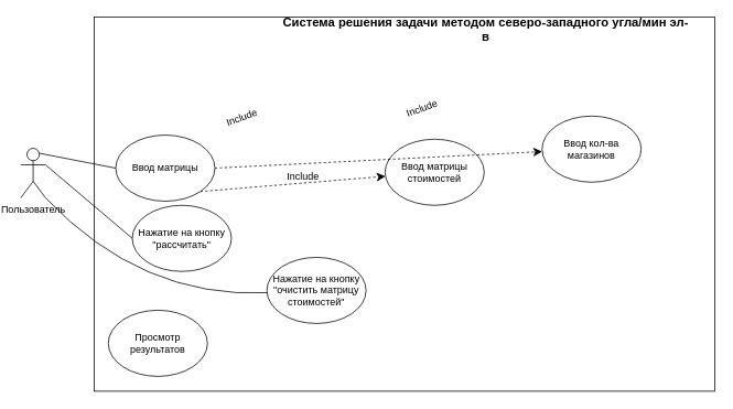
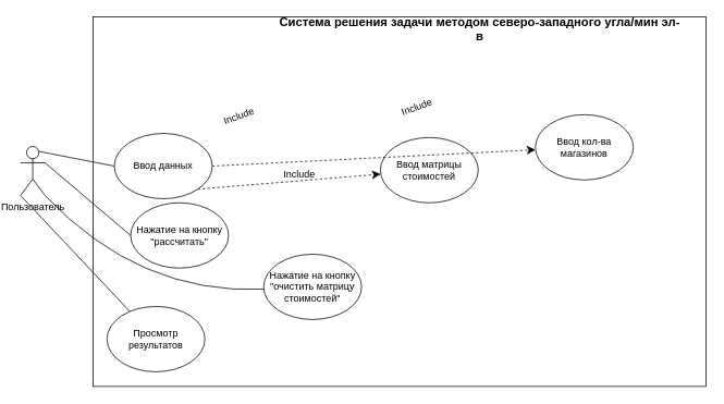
- <mxCell id="15" value="Ввод матрицы" style="ellipse;whiteSpace=wrap;html=1;" parent="1" vertex="1"><mxGeometry x="135" y="163" width="120" height="80" as="geometry" /></mxCell>
+ <mxCell id="15" value="Ввод данных" style="ellipse;whiteSpace=wrap;html=1;" parent="1" vertex="1"><mxGeometry x="135" y="163" width="120" height="80" as="geometry" /></mxCell>
+ <mxCell id="5" style="edgeStyle=none;curved=1;rounded=0;orthogonalLoop=1;jettySize=auto;html=1;exitX=0;exitY=1;exitDx=0;exitDy=0;exitPerimeter=0;fontSize=12;startSize=8;endSize=8;endArrow=none;startFill=0;" edge="1" parent="1" source="6" target="9"><mxGeometry relative="1" as="geometry" /></mxCell>
